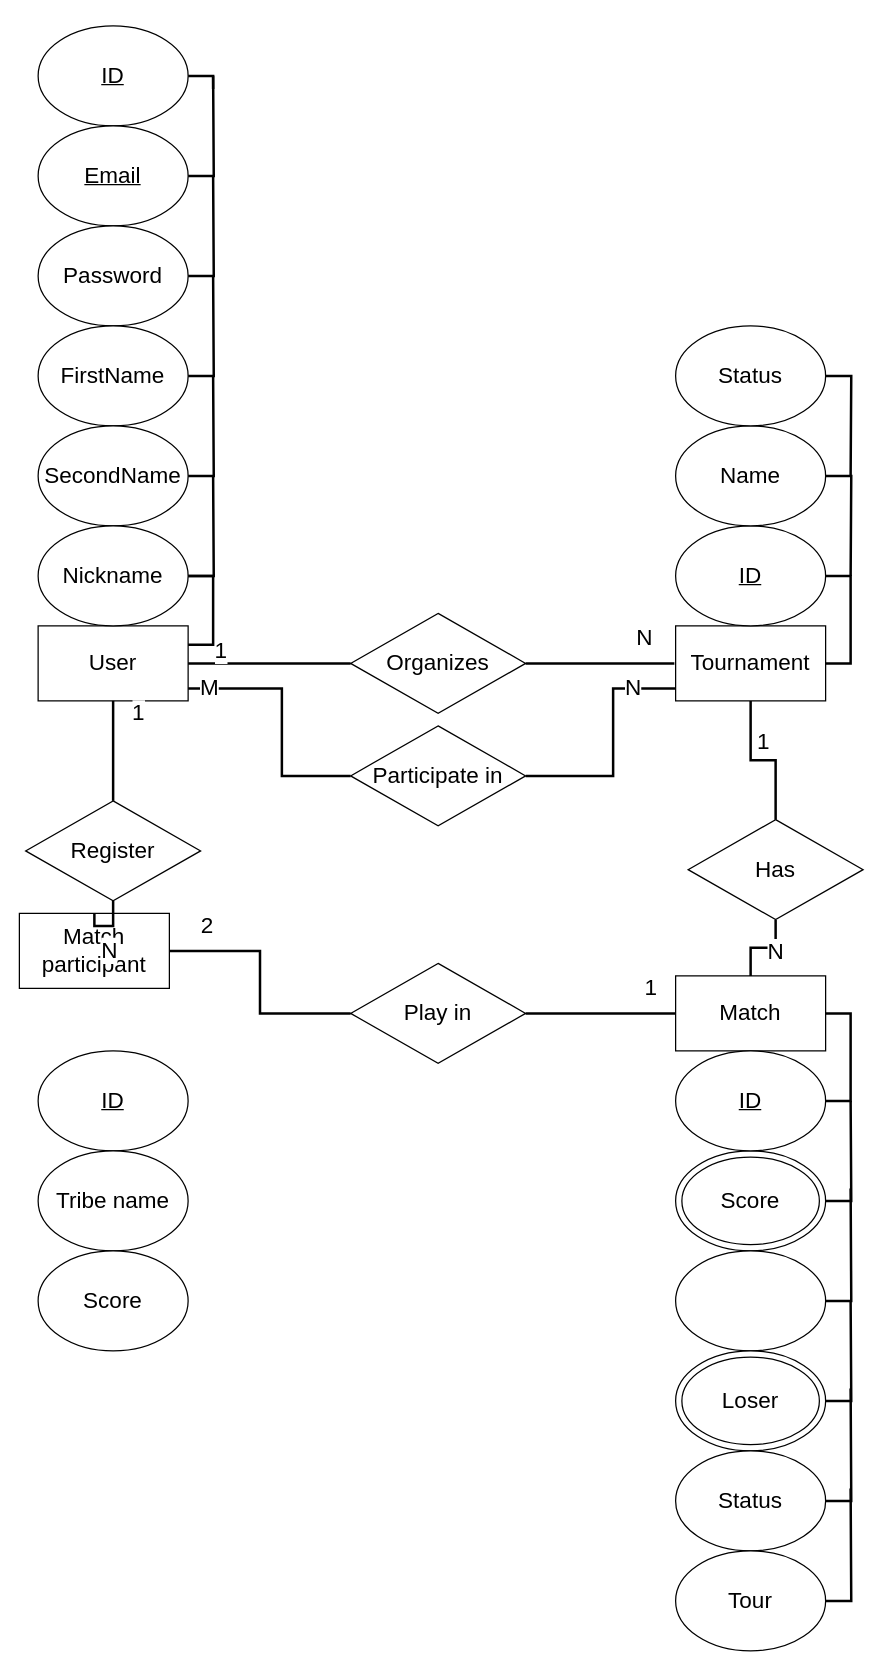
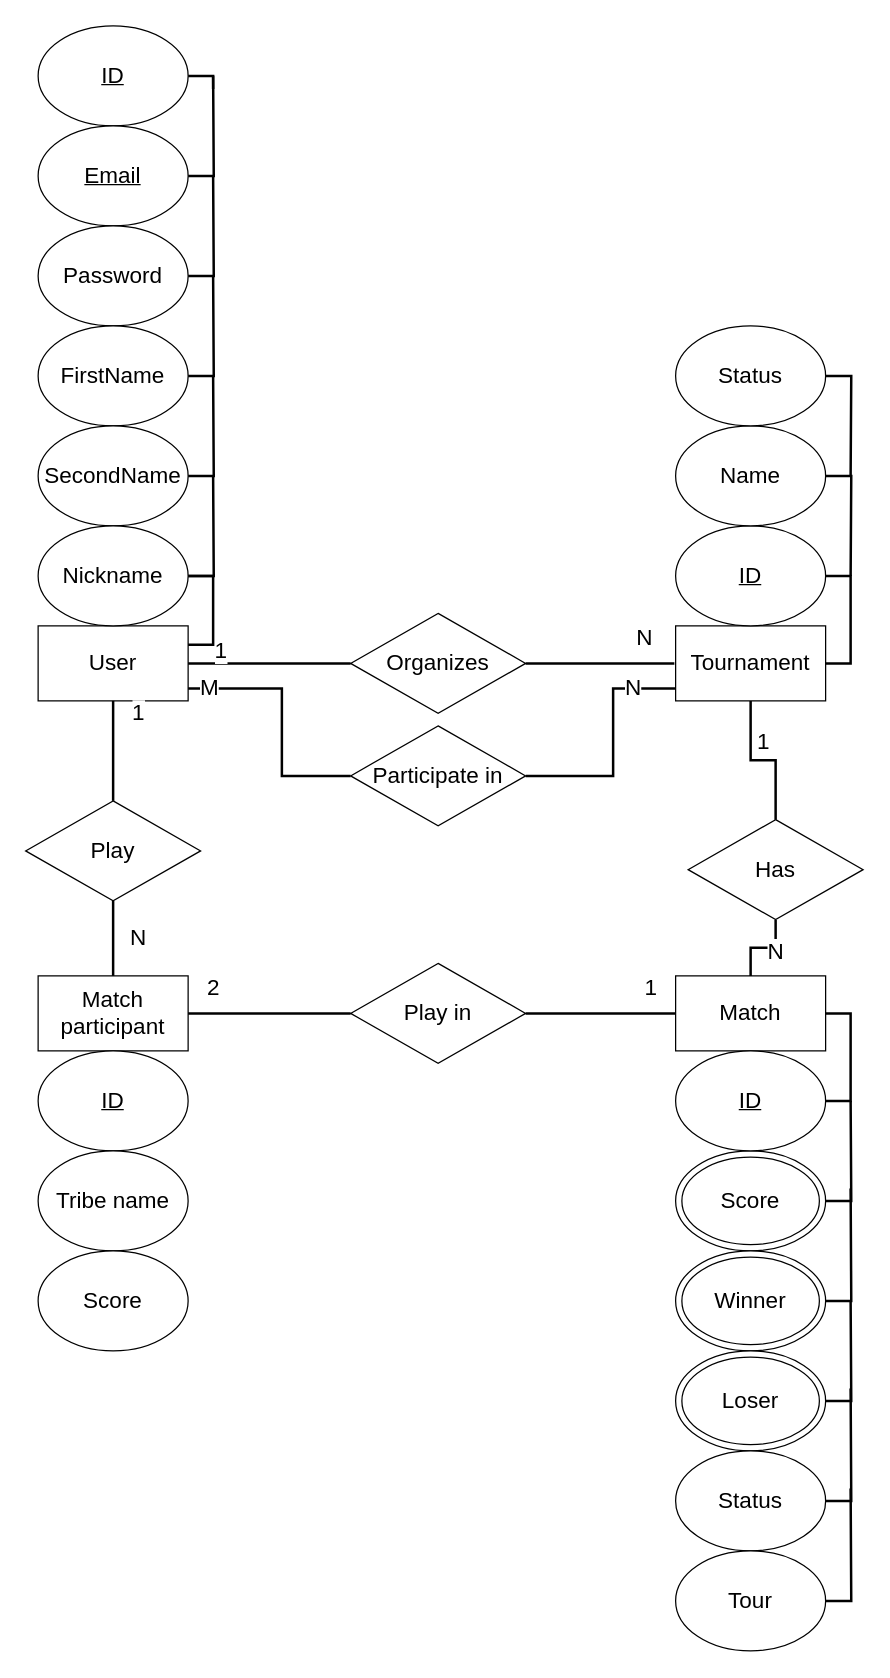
- <mxCell id="42" value="&lt;span style=&quot;font-size: 18px&quot;&gt;Register&lt;/span&gt;" style="rhombus;whiteSpace=wrap;html=1;" vertex="1" parent="1"><mxGeometry x="20" y="640" width="140" height="80" as="geometry" /></mxCell>
+ <mxCell id="42" value="&lt;span style=&quot;font-size: 18px&quot;&gt;Play&lt;/span&gt;" style="rhombus;whiteSpace=wrap;html=1;" vertex="1" parent="1"><mxGeometry x="20" y="640" width="140" height="80" as="geometry" /></mxCell>
- <mxCell id="29" value="&lt;font style=&quot;font-size: 18px&quot;&gt;Match participant&lt;/font&gt;" style="rounded=0;whiteSpace=wrap;html=1;" vertex="1" parent="1"><mxGeometry x="15" y="730" width="120" height="60" as="geometry" /></mxCell>
+ <mxCell id="29" value="&lt;font style=&quot;font-size: 18px&quot;&gt;Match participant&lt;/font&gt;" style="rounded=0;whiteSpace=wrap;html=1;" vertex="1" parent="1"><mxGeometry x="30" y="780" width="120" height="60" as="geometry" /></mxCell>
+ <mxCell id="50" value="&lt;span style=&quot;font-size: 18px&quot;&gt;Winner&lt;/span&gt;" style="ellipse;whiteSpace=wrap;html=1;" vertex="1" parent="1"><mxGeometry x="545" y="1005" width="110" height="70" as="geometry" /></mxCell>
